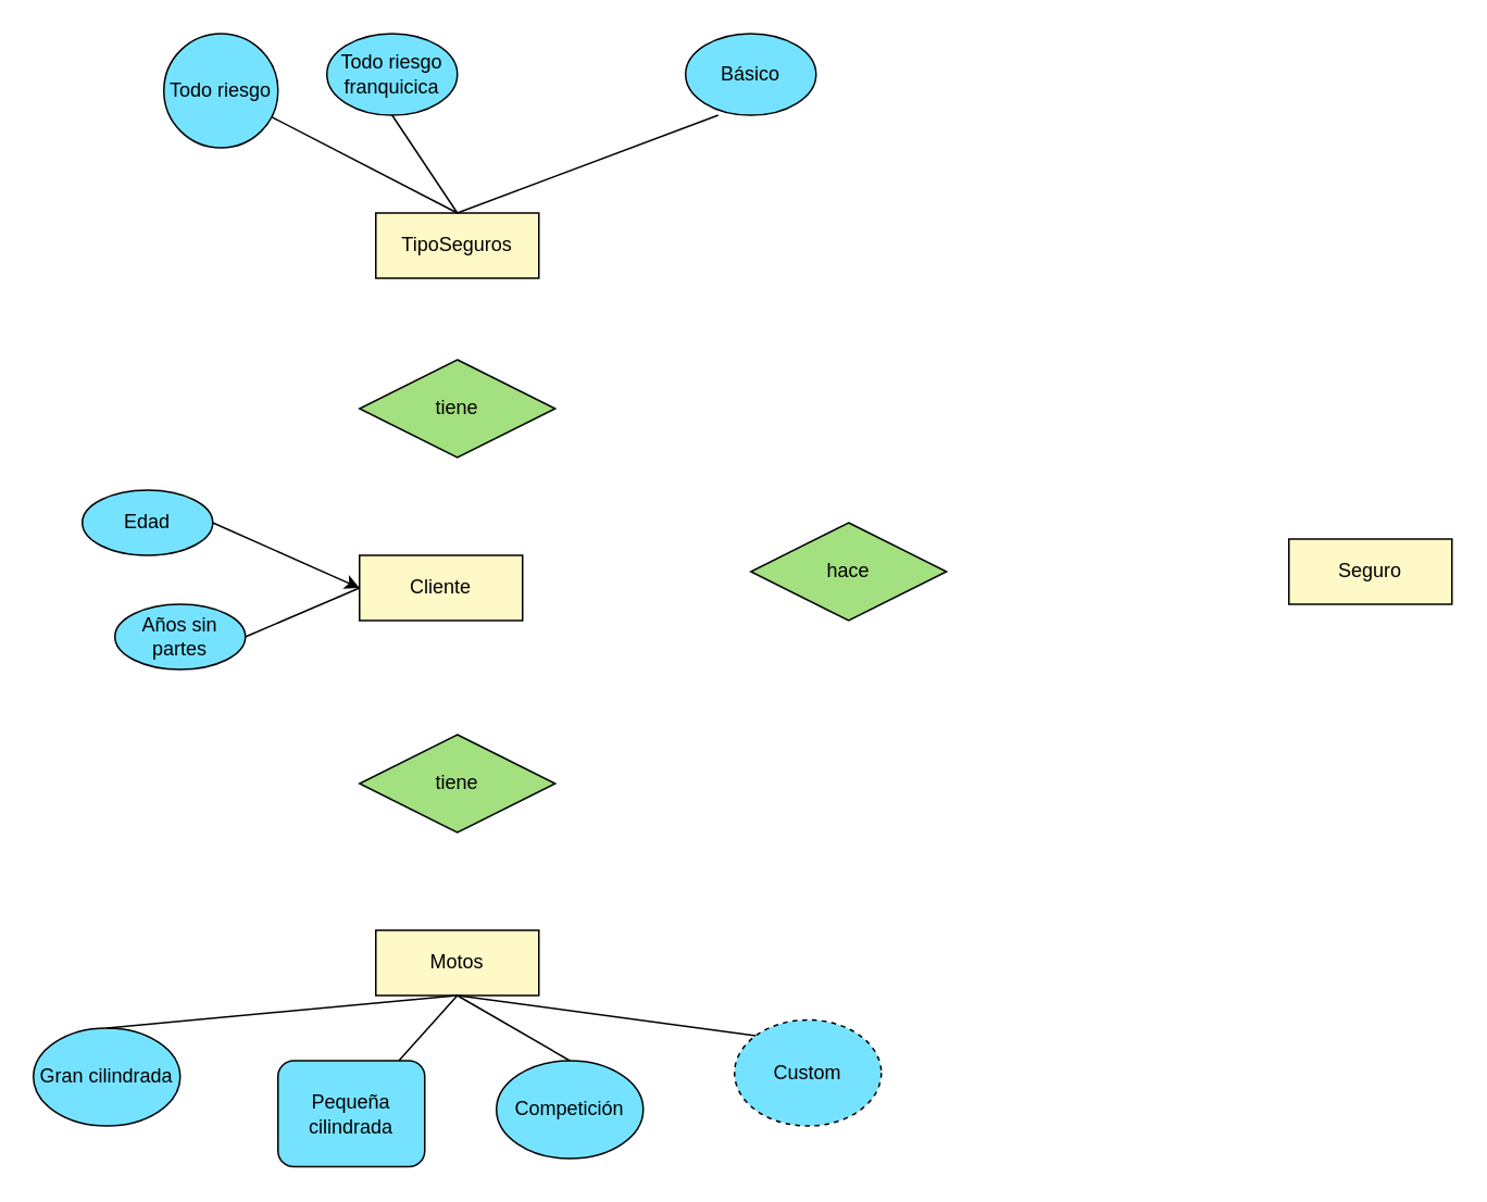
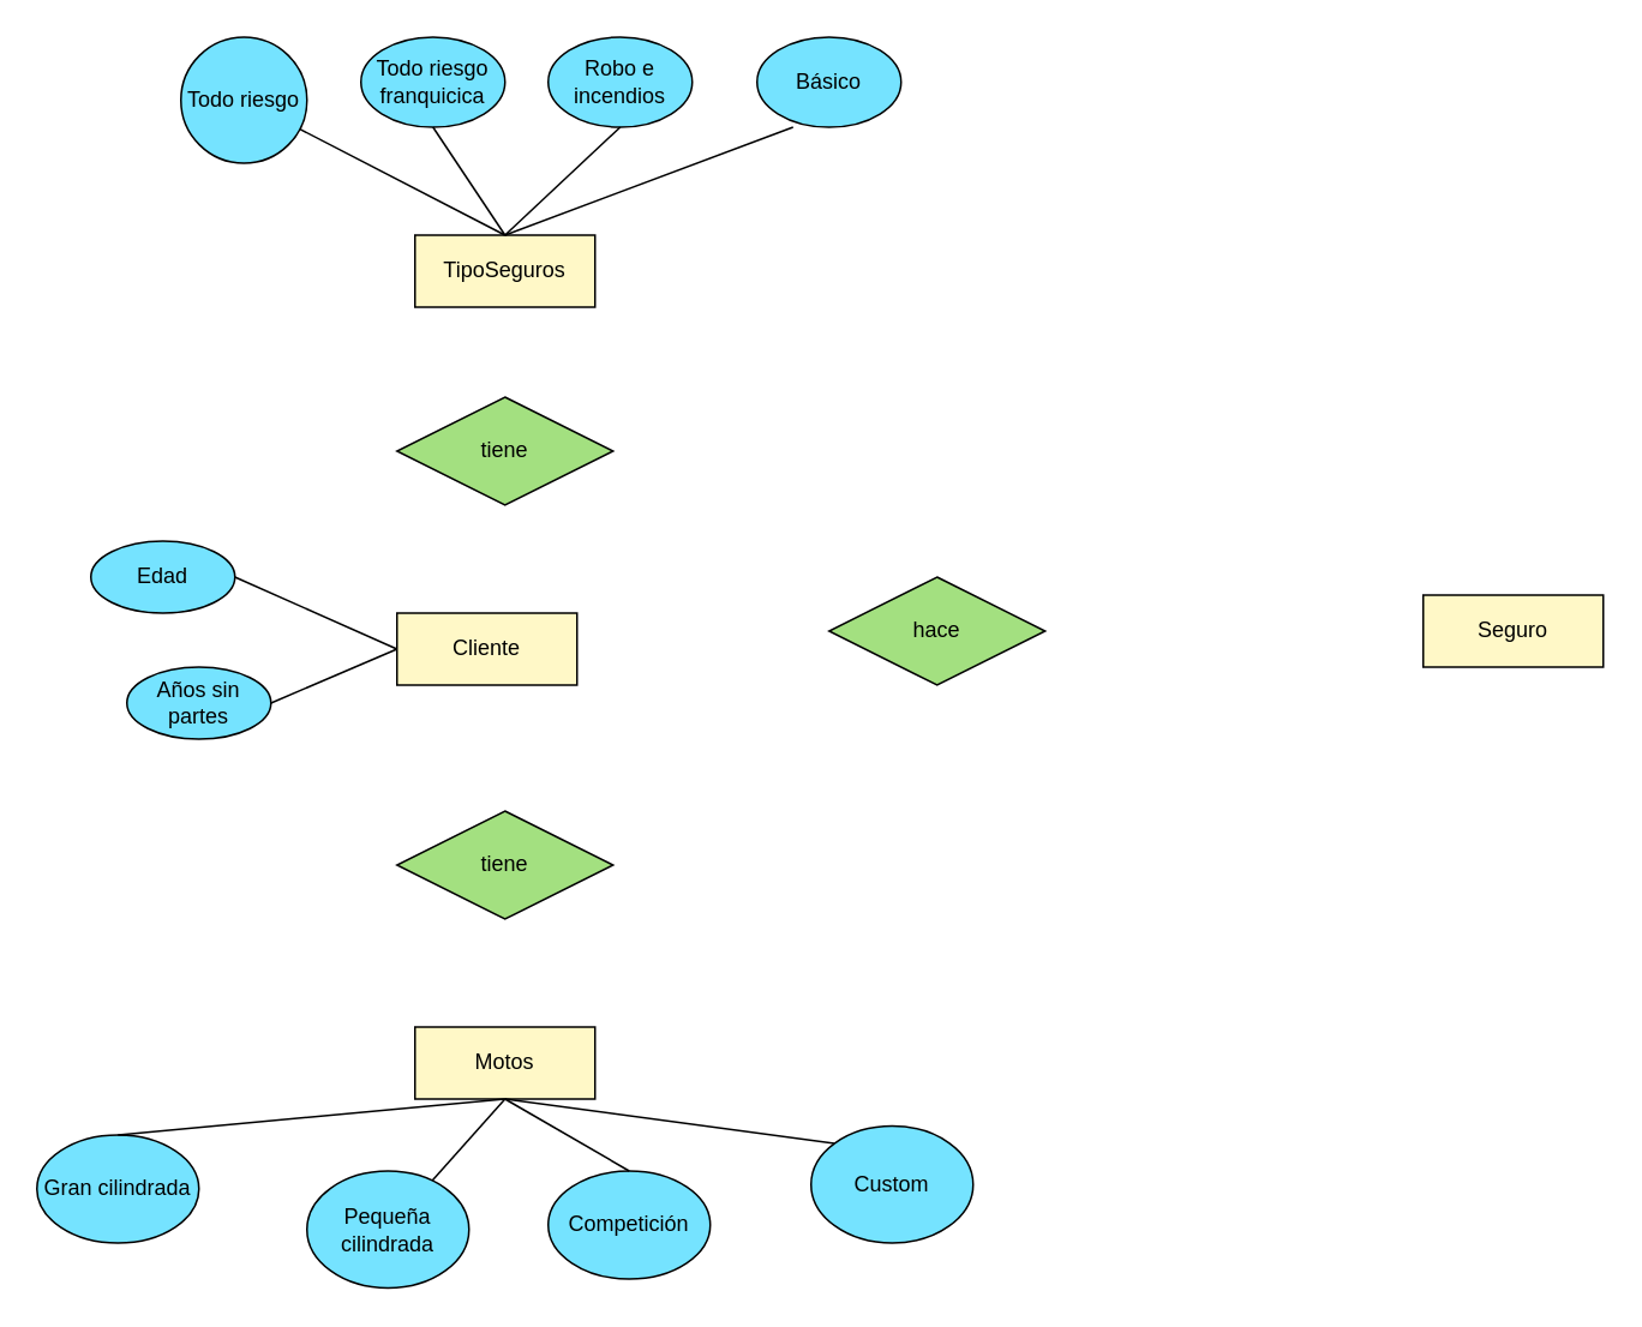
+ <mxCell id="7" value="Robo e incendios" style="ellipse;whiteSpace=wrap;html=1;fillColor=#75E3FF;" vertex="1" parent="1"><mxGeometry x="304" y="20" width="80" height="50" as="geometry" /></mxCell>
+ <mxCell id="10" value="" style="endArrow=none;html=1;rounded=0;entryX=0.5;entryY=1;entryDx=0;entryDy=0;exitX=0.5;exitY=0;exitDx=0;exitDy=0;" edge="1" parent="1" source="2" target="7"><mxGeometry relative="1" as="geometry"><mxPoint x="220" y="220" as="sourcePoint" /><mxPoint x="380" y="220" as="targetPoint" /></mxGeometry></mxCell>
- <mxCell id="28" value="" style="endArrow=classic;html=1;rounded=0;entryX=0;entryY=0.5;entryDx=0;entryDy=0;exitX=1;exitY=0.5;exitDx=0;exitDy=0;" edge="1" parent="1" source="25" target="21"><mxGeometry relative="1" as="geometry"><mxPoint x="210" y="310" as="sourcePoint" /><mxPoint x="380" y="320" as="targetPoint" /></mxGeometry></mxCell>
+ <mxCell id="28" value="" style="endArrow=none;html=1;rounded=0;entryX=0;entryY=0.5;entryDx=0;entryDy=0;exitX=1;exitY=0.5;exitDx=0;exitDy=0;" edge="1" parent="1" source="25" target="21"><mxGeometry relative="1" as="geometry"><mxPoint x="210" y="310" as="sourcePoint" /><mxPoint x="380" y="320" as="targetPoint" /></mxGeometry></mxCell>
- <mxCell id="15" value="Custom" style="ellipse;whiteSpace=wrap;html=1;fillColor=#75E3FF;dashed=1;" vertex="1" parent="1"><mxGeometry x="450" y="625" width="90" height="65" as="geometry" /></mxCell>
+ <mxCell id="15" value="Custom" style="ellipse;whiteSpace=wrap;html=1;fillColor=#75E3FF;" vertex="1" parent="1"><mxGeometry x="450" y="625" width="90" height="65" as="geometry" /></mxCell>
- <mxCell id="14" value="Pequeña cilindrada" style="whiteSpace=wrap;html=1;fillColor=#75E3FF;rounded=1;" vertex="1" parent="1"><mxGeometry x="170" y="650" width="90" height="65" as="geometry" /></mxCell>
+ <mxCell id="14" value="Pequeña cilindrada" style="ellipse;whiteSpace=wrap;html=1;fillColor=#75E3FF;" vertex="1" parent="1"><mxGeometry x="170" y="650" width="90" height="65" as="geometry" /></mxCell>
